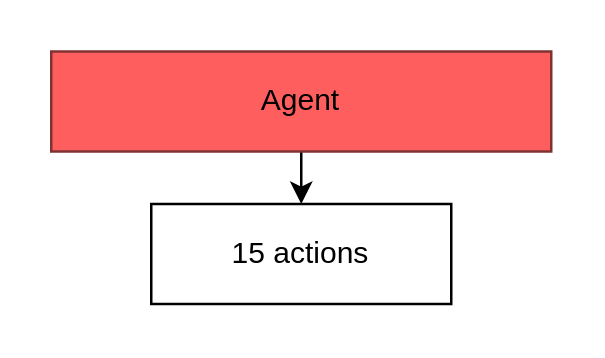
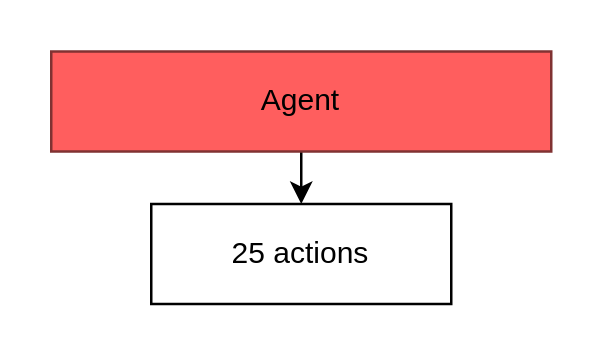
- <mxCell id="4" value="15 actions" style="rounded=0;whiteSpace=wrap;html=1;" vertex="1" parent="1"><mxGeometry x="60" y="81" width="120" height="40" as="geometry" /></mxCell>
+ <mxCell id="4" value="25 actions" style="rounded=0;whiteSpace=wrap;html=1;" vertex="1" parent="1"><mxGeometry x="60" y="81" width="120" height="40" as="geometry" /></mxCell>
